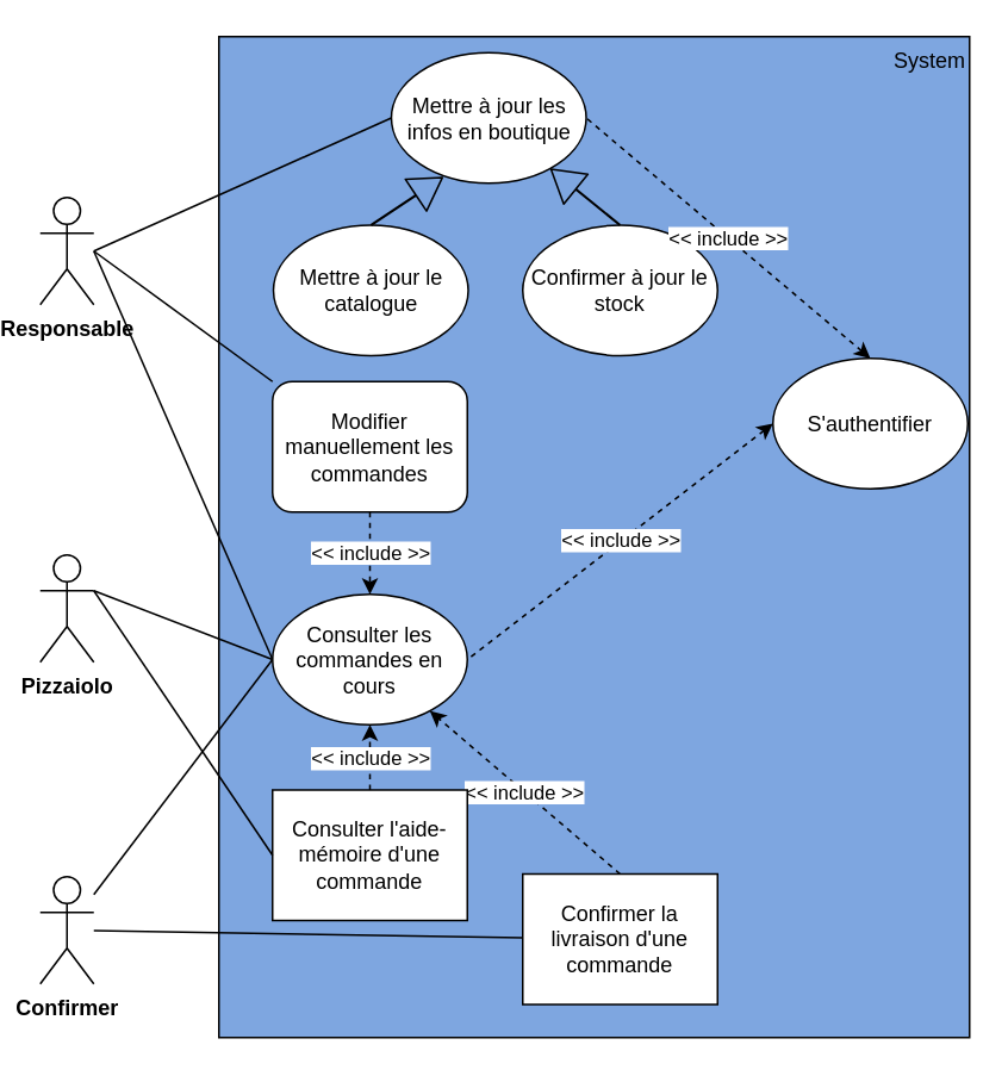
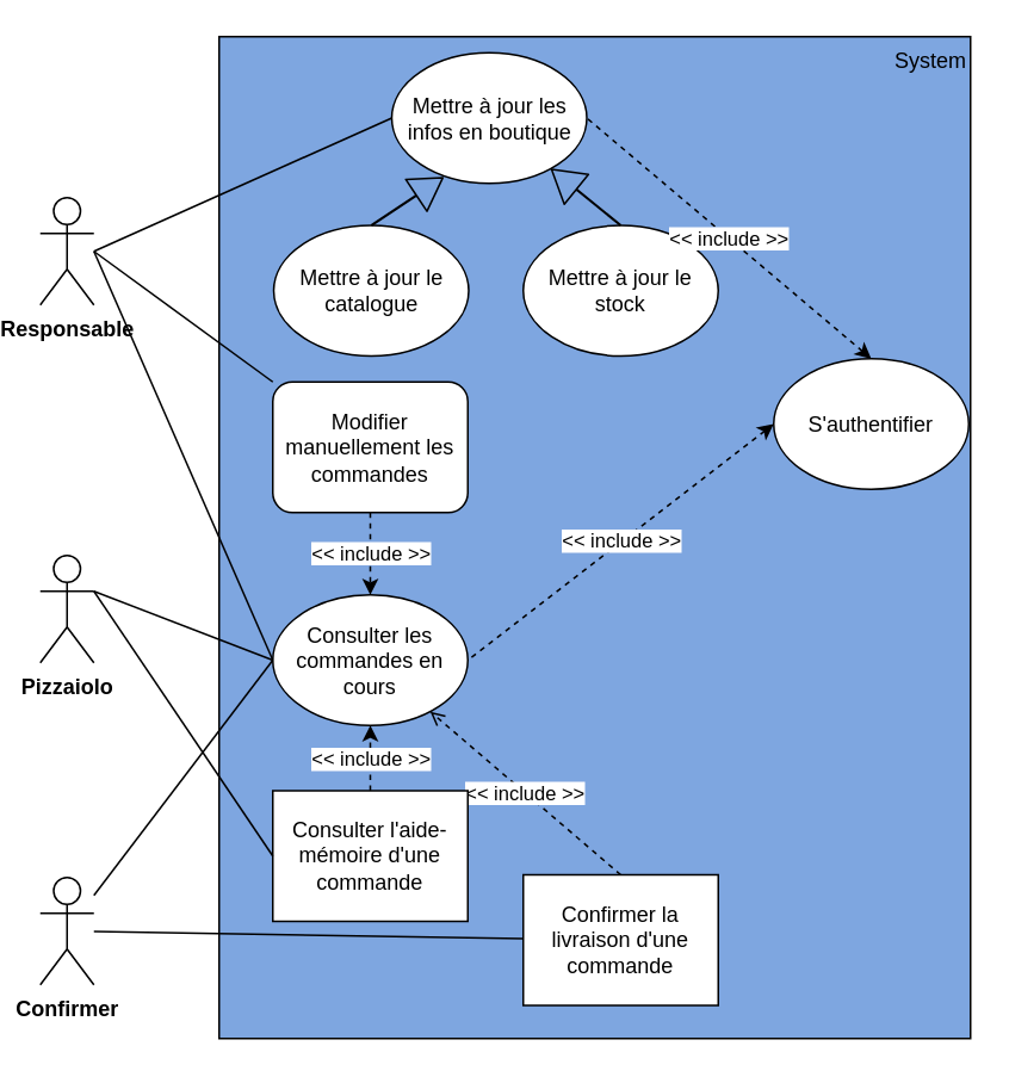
- <mxCell id="19" value="Confirmer à jour le stock" style="ellipse;whiteSpace=wrap;html=1;" vertex="1" parent="1"><mxGeometry x="290" y="125.5" width="109" height="73" as="geometry" /></mxCell>
+ <mxCell id="19" value="Mettre à jour le stock" style="ellipse;whiteSpace=wrap;html=1;" vertex="1" parent="1"><mxGeometry x="290" y="125.5" width="109" height="73" as="geometry" /></mxCell>
- <mxCell id="7" value="&amp;lt;&amp;lt; include &amp;gt;&amp;gt;" style="endArrow=classic;html=1;dashed=1;exitX=0.5;exitY=0;exitDx=0;exitDy=0;" edge="1" parent="1" source="9" target="6"><mxGeometry width="50" height="50" relative="1" as="geometry"><mxPoint x="259" y="521.5" as="sourcePoint" /><mxPoint x="716.882" y="35.5" as="targetPoint" /></mxGeometry></mxCell>
+ <mxCell id="7" value="&amp;lt;&amp;lt; include &amp;gt;&amp;gt;" style="endArrow=open;html=1;dashed=1;exitX=0.5;exitY=0;exitDx=0;exitDy=0;" edge="1" parent="1" source="9" target="6"><mxGeometry width="50" height="50" relative="1" as="geometry"><mxPoint x="259" y="521.5" as="sourcePoint" /><mxPoint x="716.882" y="35.5" as="targetPoint" /></mxGeometry></mxCell>
